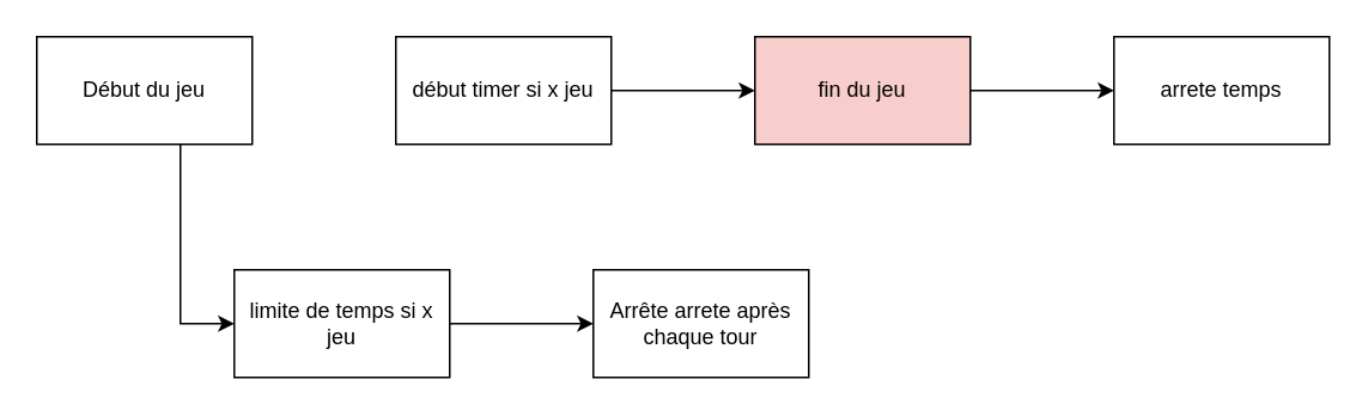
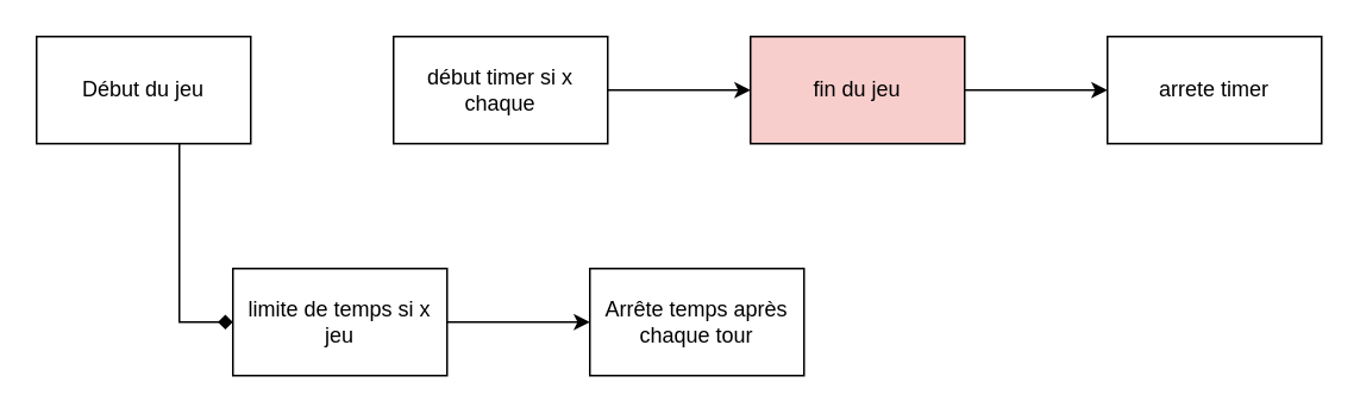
- <mxCell id="5" value="début timer si x jeu" style="whiteSpace=wrap;html=1;rounded=0;" vertex="1" parent="1"><mxGeometry x="220" y="20" width="120" height="60" as="geometry" /></mxCell>
+ <mxCell id="5" value="début timer si x chaque" style="whiteSpace=wrap;html=1;rounded=0;" vertex="1" parent="1"><mxGeometry x="220" y="20" width="120" height="60" as="geometry" /></mxCell>
- <mxCell id="8" value="arrete temps" style="whiteSpace=wrap;html=1;rounded=0;" vertex="1" parent="1"><mxGeometry x="620" y="20" width="120" height="60" as="geometry" /></mxCell>
+ <mxCell id="8" value="arrete timer" style="whiteSpace=wrap;html=1;rounded=0;" vertex="1" parent="1"><mxGeometry x="620" y="20" width="120" height="60" as="geometry" /></mxCell>
- <mxCell id="2" style="edgeStyle=orthogonalEdgeStyle;rounded=0;orthogonalLoop=1;jettySize=auto;html=1;" edge="1" parent="1" source="3" target="10"><mxGeometry relative="1" as="geometry"><mxPoint x="120" y="190" as="targetPoint" /><Array as="points"><mxPoint x="100" y="180" /></Array></mxGeometry></mxCell>
+ <mxCell id="2" style="edgeStyle=orthogonalEdgeStyle;rounded=0;orthogonalLoop=1;jettySize=auto;html=1;endArrow=diamond;" edge="1" parent="1" source="3" target="10"><mxGeometry relative="1" as="geometry"><mxPoint x="120" y="190" as="targetPoint" /><Array as="points"><mxPoint x="100" y="180" /></Array></mxGeometry></mxCell>
- <mxCell id="11" value="Arrête arrete après&lt;div&gt;chaque tour&lt;/div&gt;" style="whiteSpace=wrap;html=1;rounded=0;" vertex="1" parent="1"><mxGeometry x="330" y="150" width="120" height="60" as="geometry" /></mxCell>
+ <mxCell id="11" value="Arrête temps après&lt;div&gt;chaque tour&lt;/div&gt;" style="whiteSpace=wrap;html=1;rounded=0;" vertex="1" parent="1"><mxGeometry x="330" y="150" width="120" height="60" as="geometry" /></mxCell>
